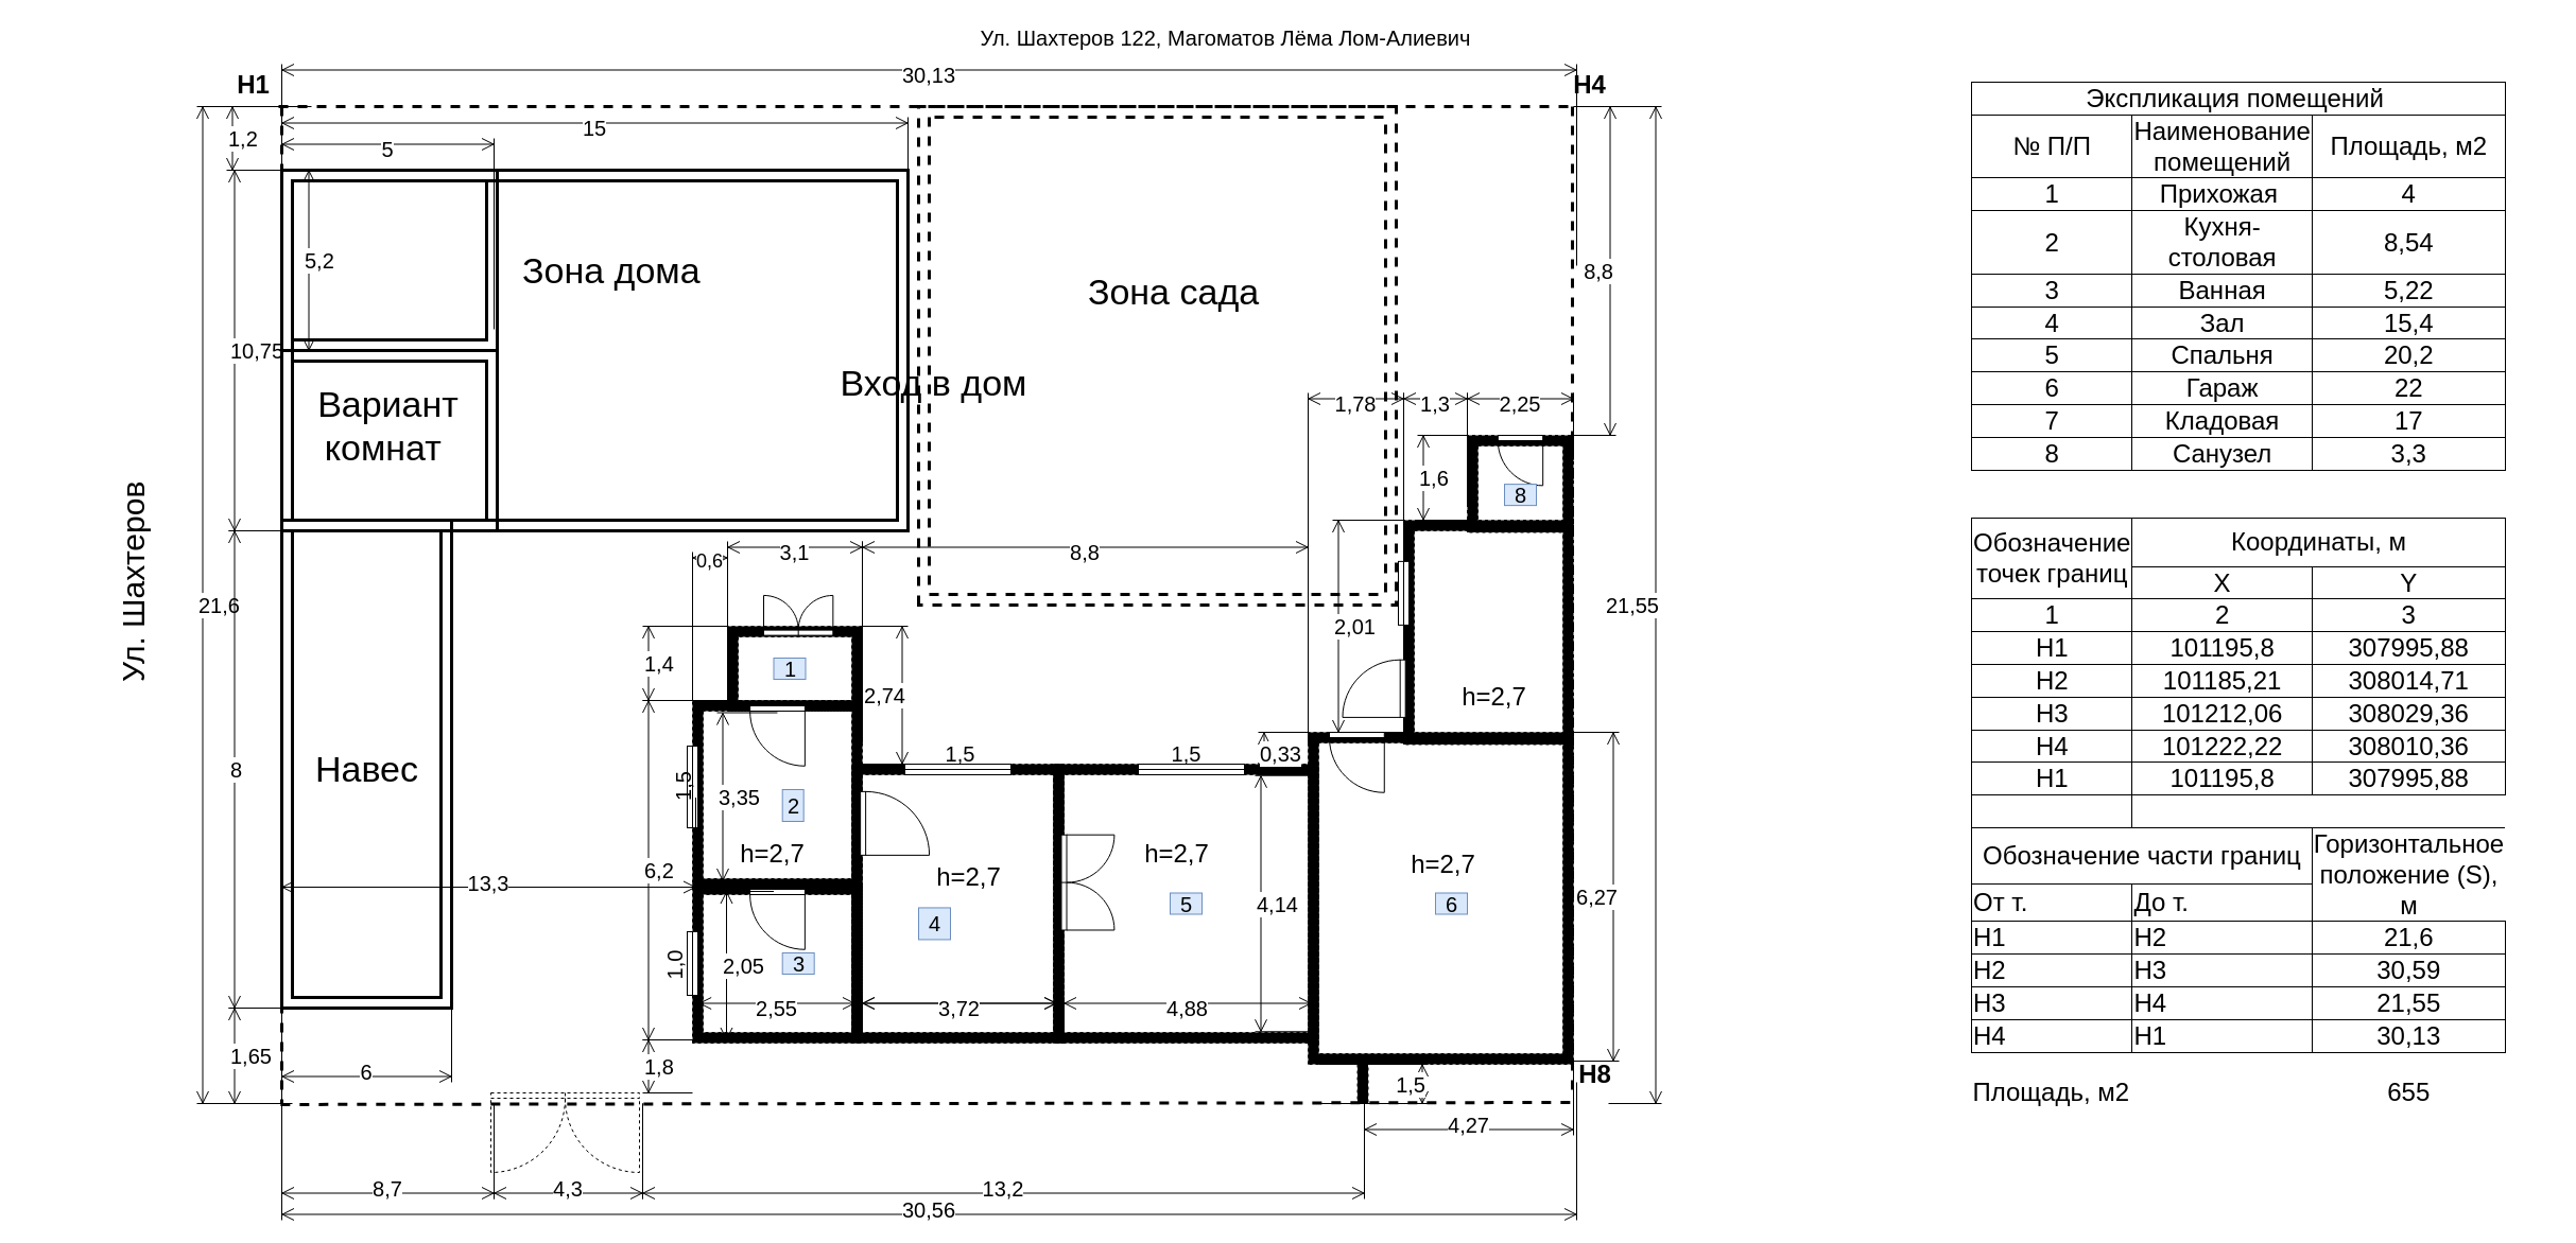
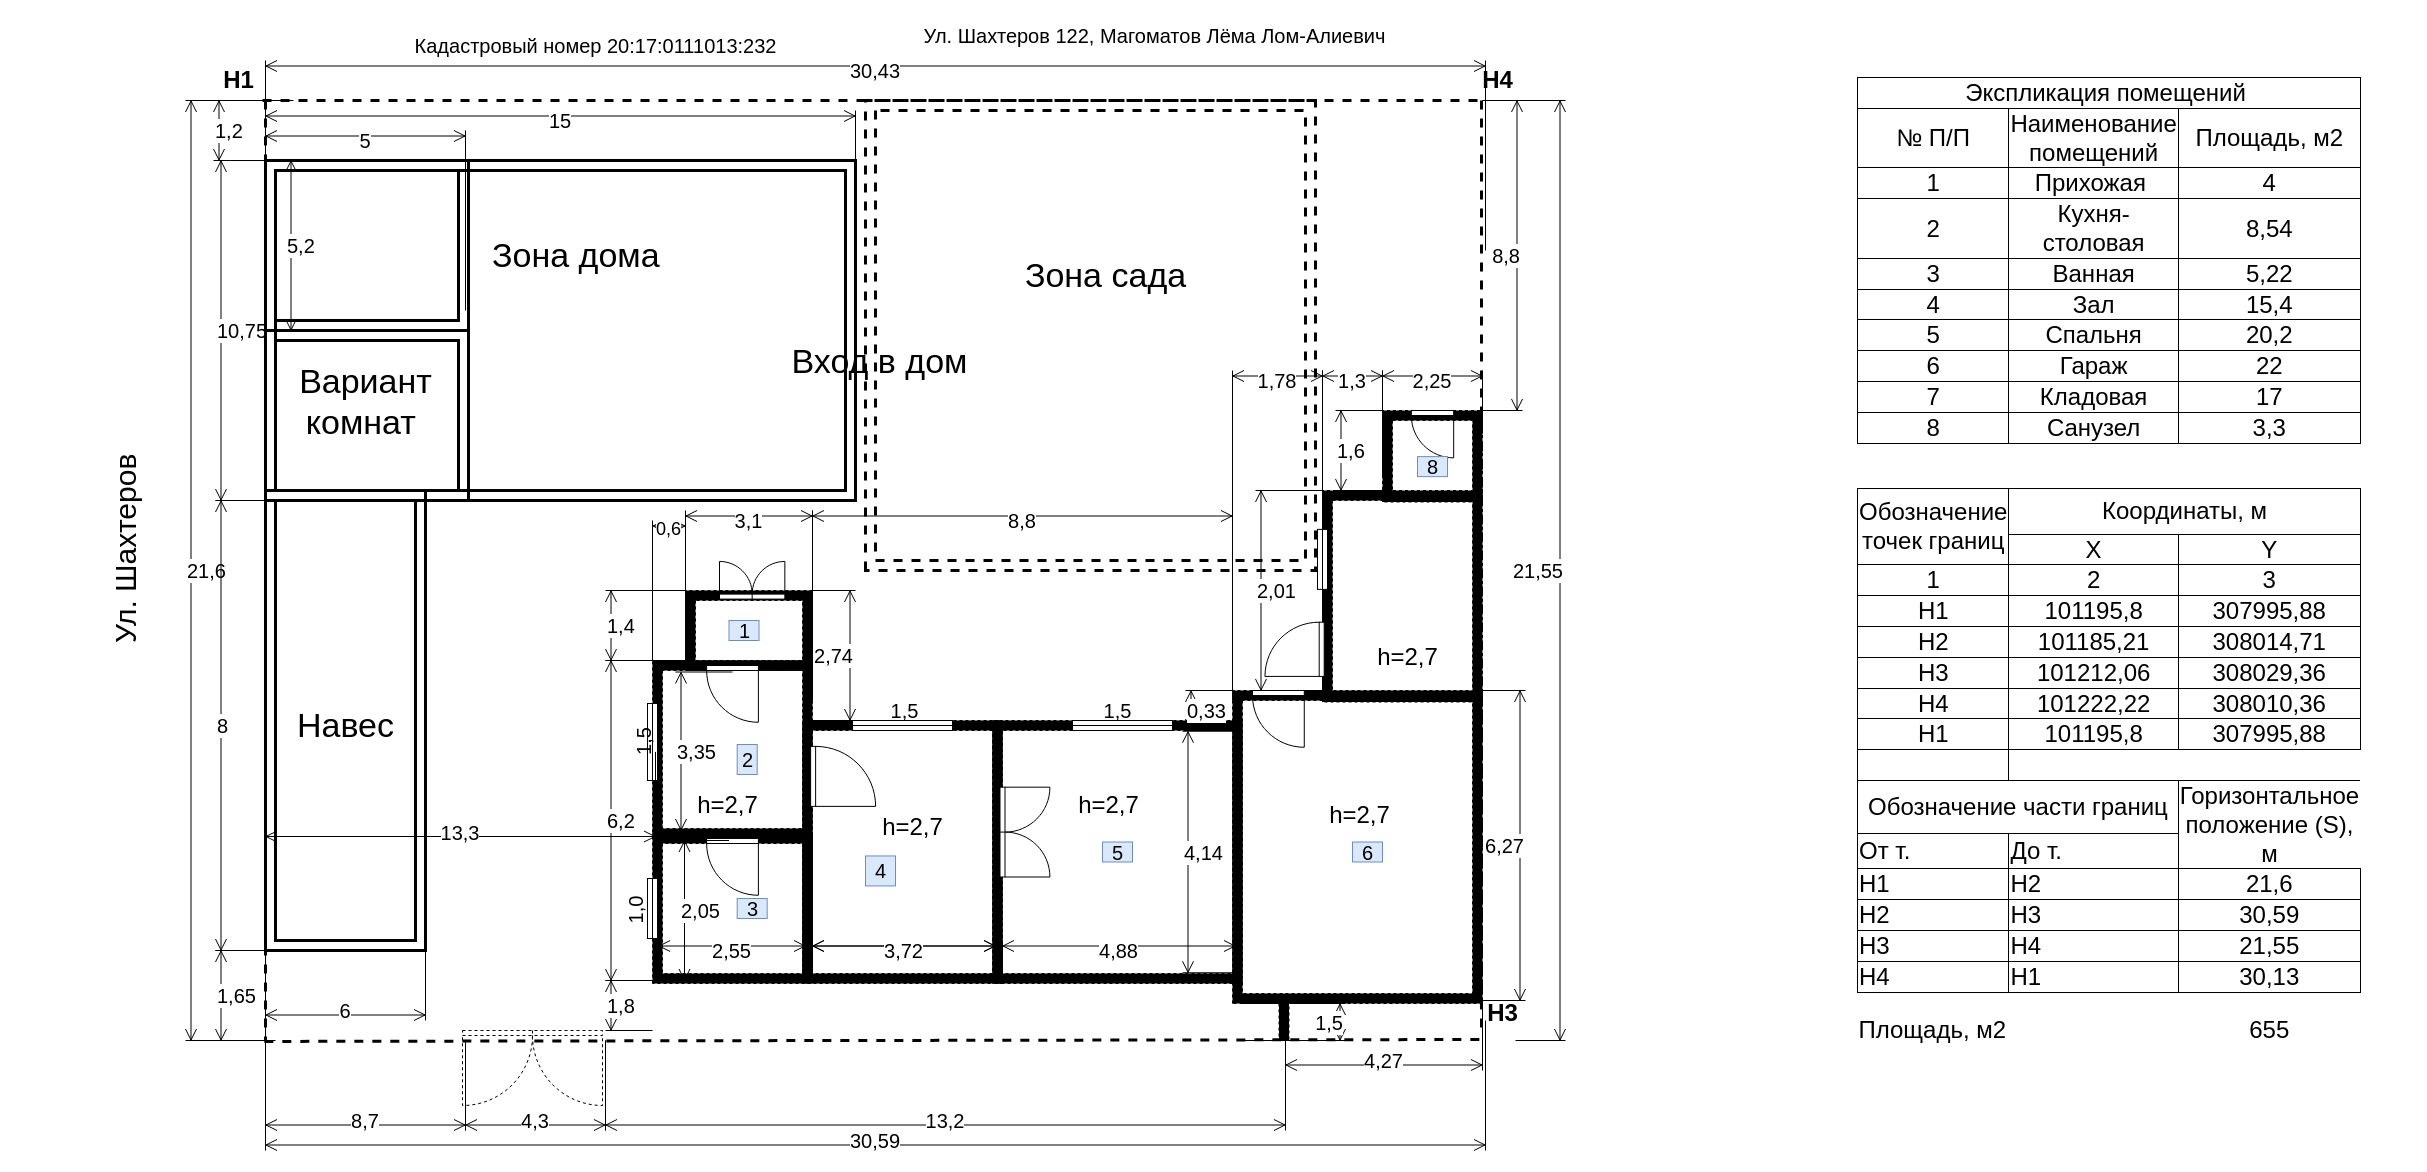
+ <mxCell id="66" value="Кадастровый номер 20:17:0111013:232" style="text;html=1;align=center;verticalAlign=middle;resizable=0;points=[];autosize=1;strokeColor=none;fontSize=20;" vertex="1" parent="1"><mxGeometry x="405" y="30" width="380" height="30" as="geometry" /></mxCell>
- <mxCell id="87" value="&lt;font style=&quot;font-size: 20px&quot;&gt;30,13&lt;/font&gt;" style="shape=dimension;direction=west;whiteSpace=wrap;html=1;align=center;points=[];verticalAlign=top;spacingTop=-8;labelBackgroundColor=#ffffff" vertex="1" parent="1"><mxGeometry x="265" y="60" width="1220" height="190" as="geometry" /></mxCell>
+ <mxCell id="87" value="&lt;font style=&quot;font-size: 20px&quot;&gt;30,43&lt;/font&gt;" style="shape=dimension;direction=west;whiteSpace=wrap;html=1;align=center;points=[];verticalAlign=top;spacingTop=-8;labelBackgroundColor=#ffffff" vertex="1" parent="1"><mxGeometry x="265" y="60" width="1220" height="190" as="geometry" /></mxCell>
- <mxCell id="4" value="&lt;font style=&quot;font-size: 24px&quot;&gt;H8&lt;/font&gt;" style="text;html=1;align=center;verticalAlign=middle;resizable=0;points=[];autosize=1;strokeColor=none;fontStyle=1" vertex="1" parent="1"><mxGeometry x="1477" y="1003" width="50" height="20" as="geometry" /></mxCell>
+ <mxCell id="4" value="&lt;font style=&quot;font-size: 24px&quot;&gt;H3&lt;/font&gt;" style="text;html=1;align=center;verticalAlign=middle;resizable=0;points=[];autosize=1;strokeColor=none;fontStyle=1" vertex="1" parent="1"><mxGeometry x="1477" y="1003" width="50" height="20" as="geometry" /></mxCell>
- <mxCell id="92" value="&lt;font style=&quot;font-size: 20px&quot;&gt;30,56&lt;/font&gt;" style="shape=dimension;whiteSpace=wrap;html=1;align=center;points=[];verticalAlign=bottom;spacingBottom=-5;labelBackgroundColor=#ffffff;" vertex="1" parent="1"><mxGeometry x="265" y="1020" width="1220" height="130" as="geometry" /></mxCell>
+ <mxCell id="92" value="&lt;font style=&quot;font-size: 20px&quot;&gt;30,59&lt;/font&gt;" style="shape=dimension;whiteSpace=wrap;html=1;align=center;points=[];verticalAlign=bottom;spacingBottom=-5;labelBackgroundColor=#ffffff;" vertex="1" parent="1"><mxGeometry x="265" y="1020" width="1220" height="130" as="geometry" /></mxCell>
